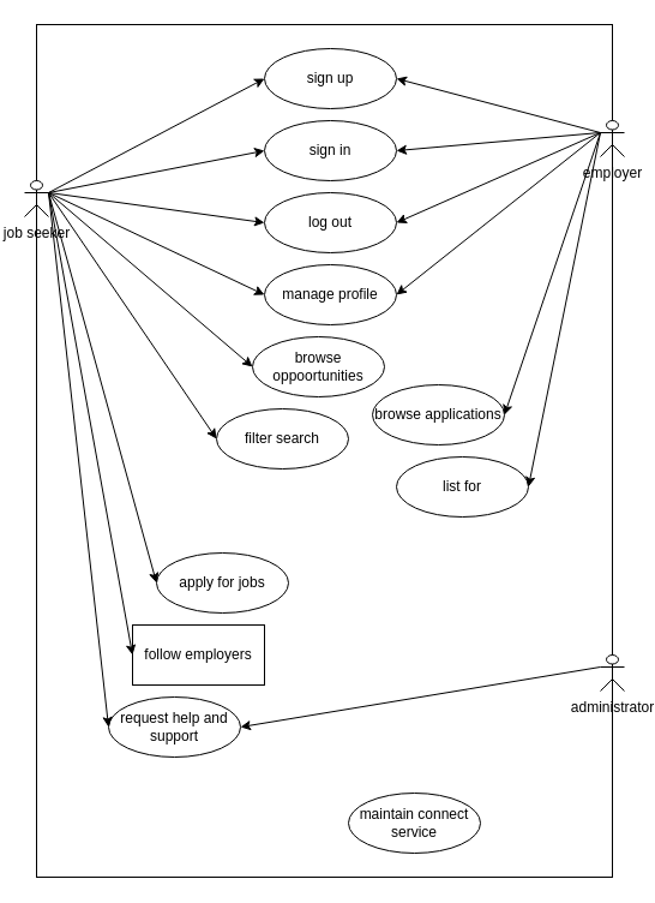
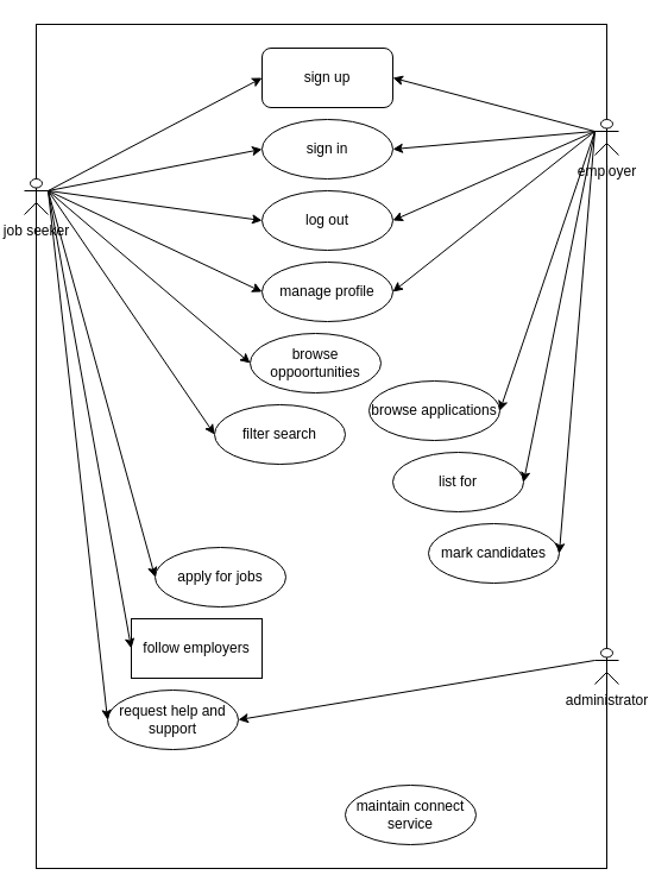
- <mxCell id="6" value="sign up" style="ellipse;whiteSpace=wrap;html=1;" vertex="1" parent="1"><mxGeometry x="220" y="40" width="110" height="50" as="geometry" /></mxCell>
+ <mxCell id="6" value="sign up" style="whiteSpace=wrap;html=1;rounded=1;" vertex="1" parent="1"><mxGeometry x="220" y="40" width="110" height="50" as="geometry" /></mxCell>
+ <mxCell id="29" value="" style="endArrow=classic;html=1;rounded=0;exitX=0;exitY=0.333;exitDx=0;exitDy=0;exitPerimeter=0;entryX=1;entryY=0.5;entryDx=0;entryDy=0;" edge="1" parent="1" source="4" target="11"><mxGeometry width="50" height="50" relative="1" as="geometry"><mxPoint x="560" y="170" as="sourcePoint" /><mxPoint x="390" y="125" as="targetPoint" /></mxGeometry></mxCell>
+ <mxCell id="11" value="mark candidates" style="ellipse;whiteSpace=wrap;html=1;" vertex="1" parent="1"><mxGeometry x="360" y="440" width="110" height="50" as="geometry" /></mxCell>
